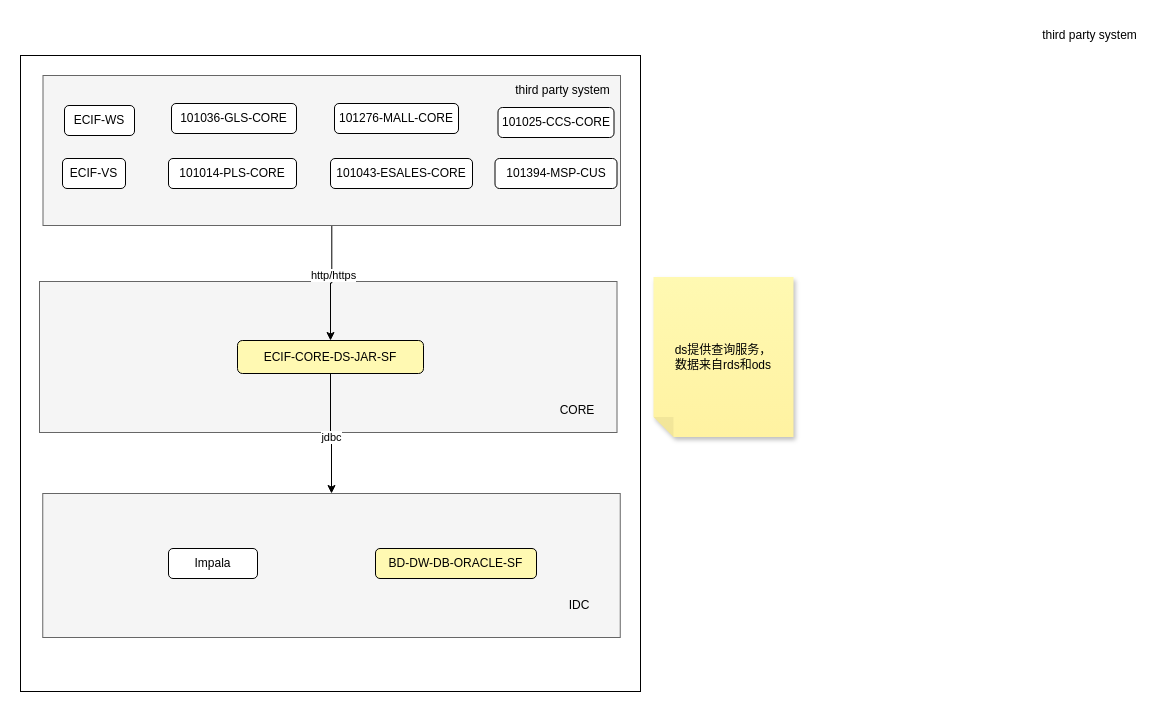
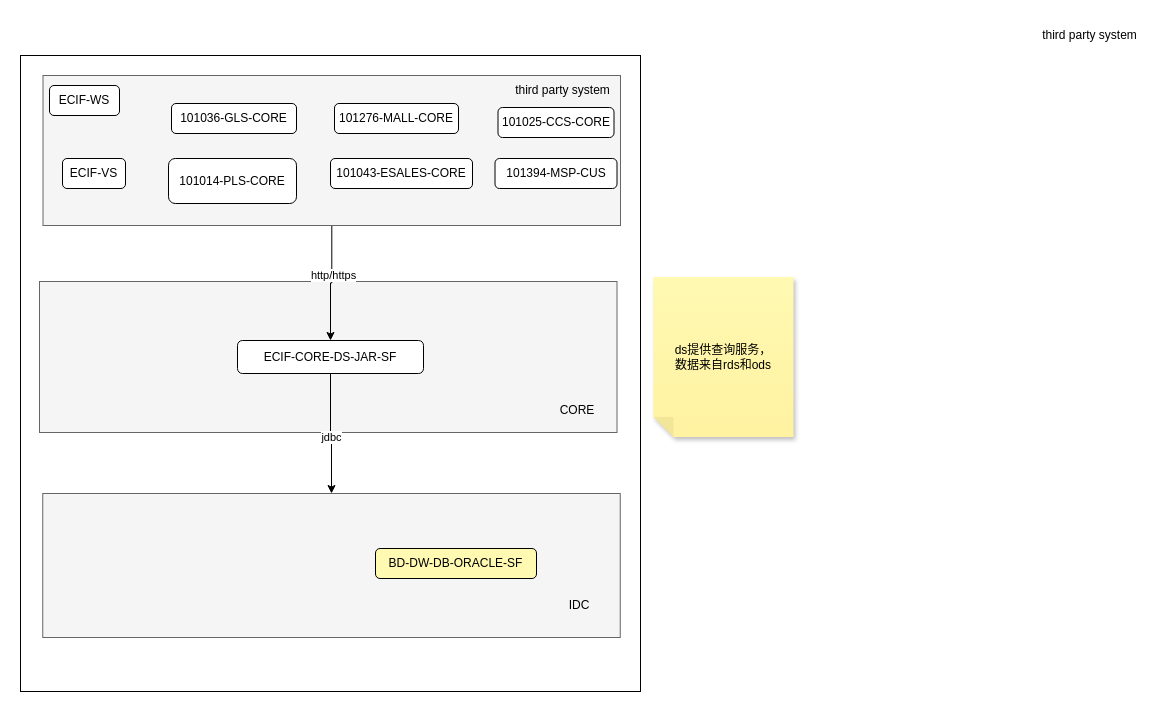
- <mxCell id="12" value="ECIF-WS" style="rounded=1;whiteSpace=wrap;html=1;" parent="1" vertex="1"><mxGeometry x="64" y="105" width="70" height="30" as="geometry" /></mxCell>
+ <mxCell id="12" value="ECIF-WS" style="rounded=1;whiteSpace=wrap;html=1;" parent="1" vertex="1"><mxGeometry x="49" y="85" width="70" height="30" as="geometry" /></mxCell>
- <mxCell id="18" value="101014-PLS-CORE" style="rounded=1;whiteSpace=wrap;html=1;" parent="1" vertex="1"><mxGeometry x="168" y="158" width="128" height="30" as="geometry" /></mxCell>
+ <mxCell id="18" value="101014-PLS-CORE" style="rounded=1;whiteSpace=wrap;html=1;" parent="1" vertex="1"><mxGeometry x="168" y="158" width="128" height="45" as="geometry" /></mxCell>
- <mxCell id="9" value="ECIF-CORE-DS-JAR-SF" style="rounded=1;whiteSpace=wrap;html=1;fillColor=#fff9b2;" parent="1" vertex="1"><mxGeometry x="237" y="340" width="186" height="33" as="geometry" /></mxCell>
+ <mxCell id="9" value="ECIF-CORE-DS-JAR-SF" style="rounded=1;whiteSpace=wrap;html=1;" parent="1" vertex="1"><mxGeometry x="237" y="340" width="186" height="33" as="geometry" /></mxCell>
- <mxCell id="22" value="Impala" style="rounded=1;whiteSpace=wrap;html=1;" vertex="1" parent="1"><mxGeometry x="168" y="548" width="89" height="30" as="geometry" /></mxCell>
